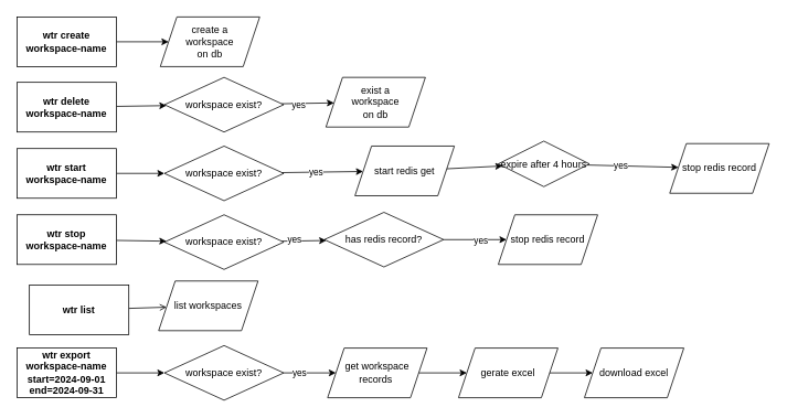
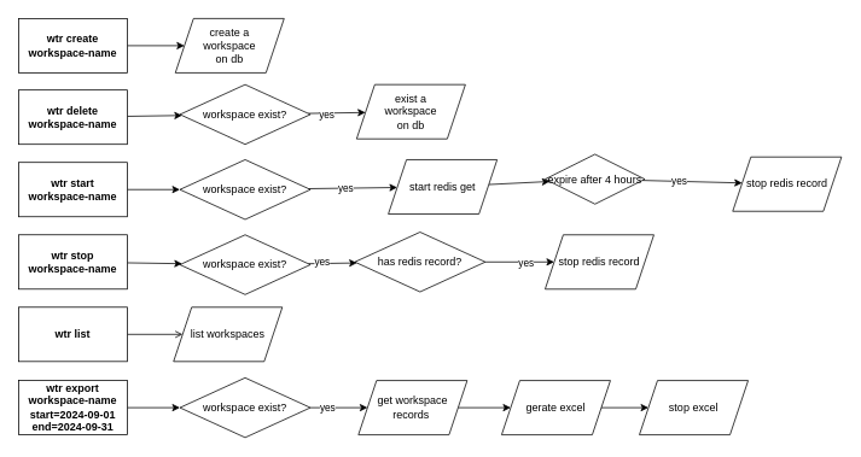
- <mxCell id="32" value="wtr list" style="rounded=0;whiteSpace=wrap;html=1;fontStyle=1" vertex="1" parent="1"><mxGeometry x="35" y="344" width="120" height="60" as="geometry" /></mxCell>
+ <mxCell id="32" value="wtr list" style="rounded=0;whiteSpace=wrap;html=1;fontStyle=1" vertex="1" parent="1"><mxGeometry x="20" y="339" width="120" height="60" as="geometry" /></mxCell>
- <mxCell id="43" value="download excel" style="shape=parallelogram;perimeter=parallelogramPerimeter;whiteSpace=wrap;html=1;fixedSize=1;" vertex="1" parent="1"><mxGeometry x="705" y="420" width="120" height="60" as="geometry" /></mxCell>
+ <mxCell id="43" value="stop excel" style="shape=parallelogram;perimeter=parallelogramPerimeter;whiteSpace=wrap;html=1;fixedSize=1;" vertex="1" parent="1"><mxGeometry x="705" y="420" width="120" height="60" as="geometry" /></mxCell>
